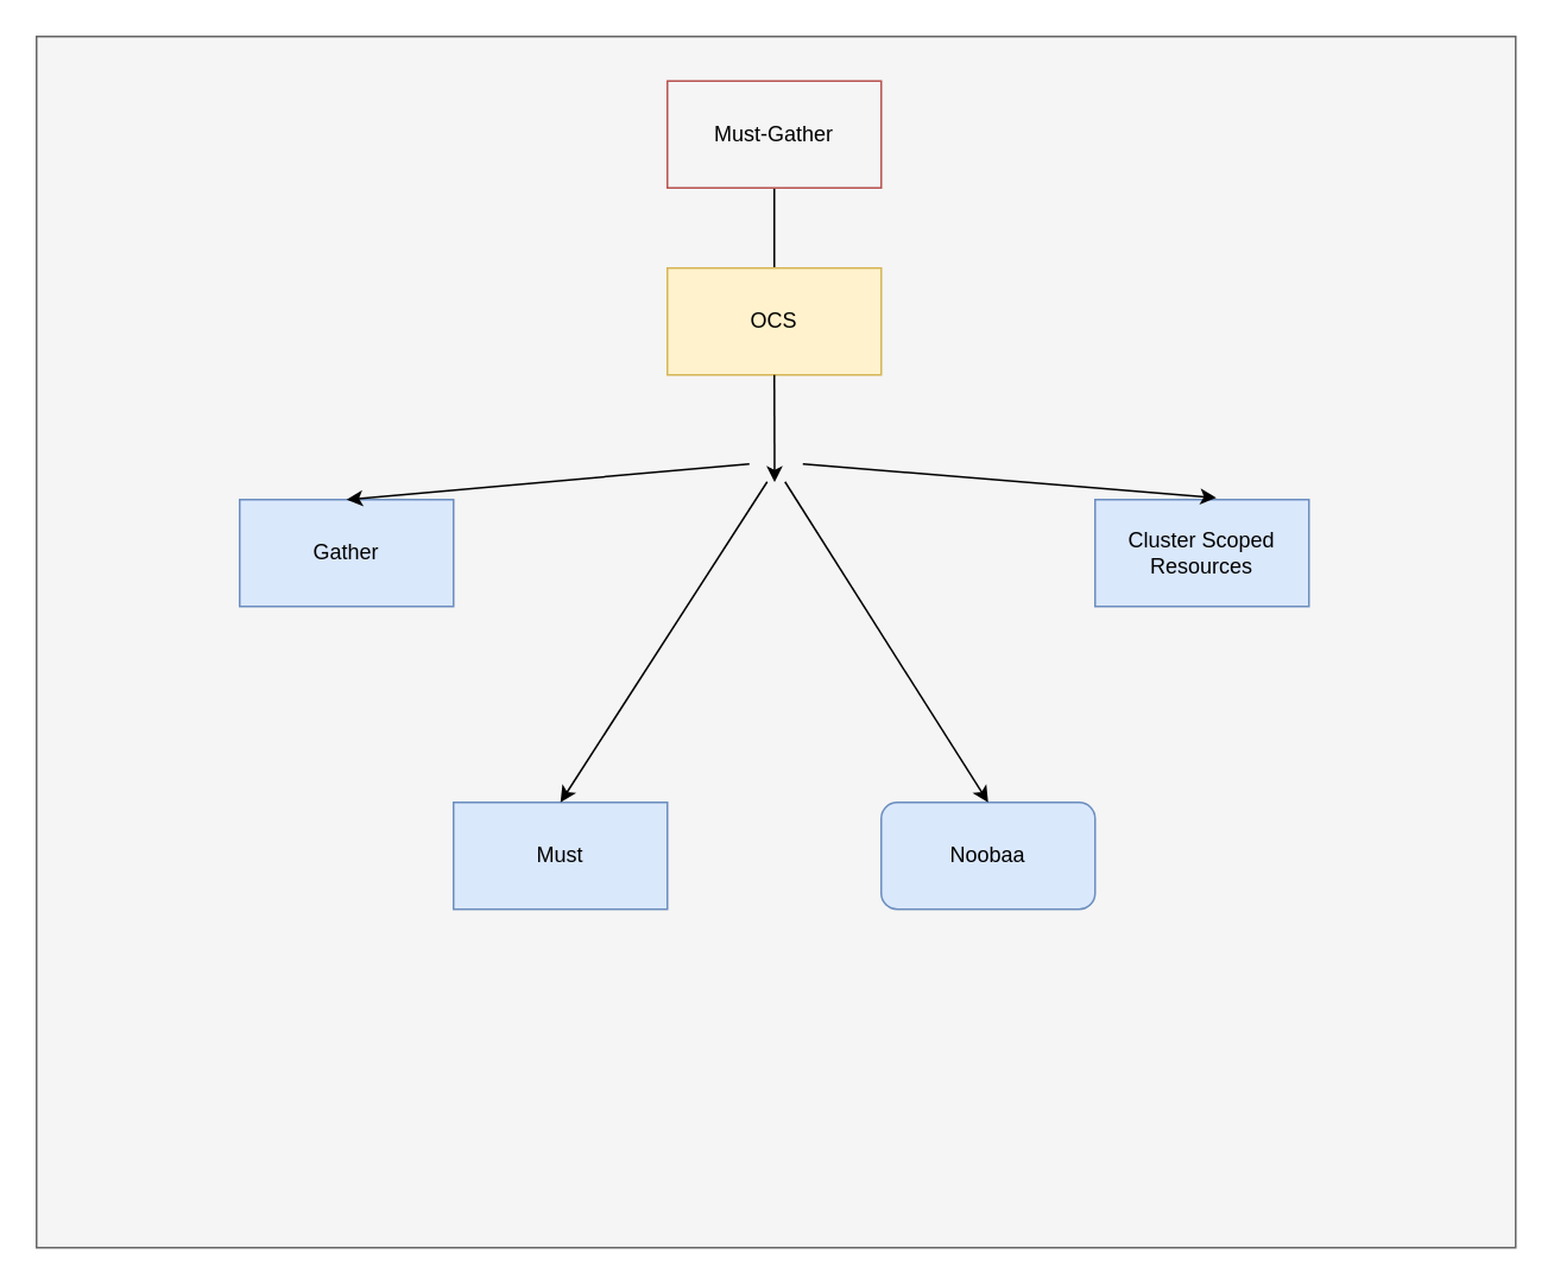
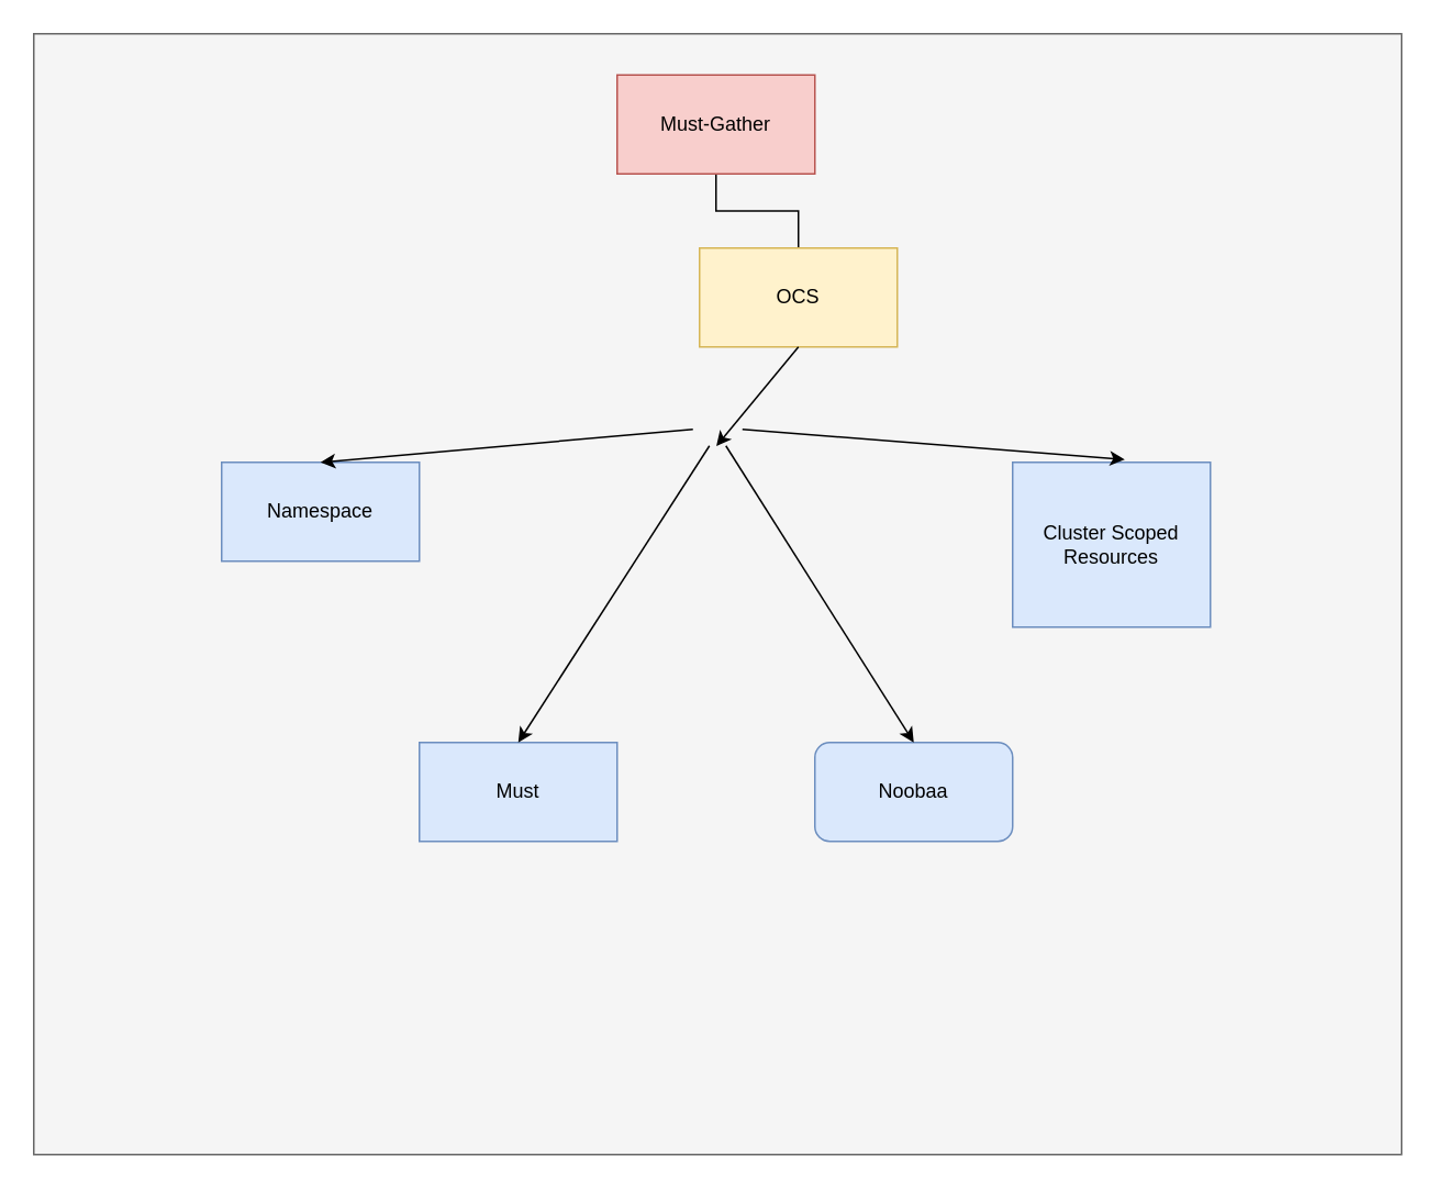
- <mxCell id="4" value="Must-Gather" style="rounded=0;whiteSpace=wrap;html=1;fillColor=#f5f5f5;strokeColor=#b85450;" vertex="1" parent="1"><mxGeometry x="374" y="45" width="120" height="60" as="geometry" /></mxCell>
+ <mxCell id="4" value="Must-Gather" style="rounded=0;whiteSpace=wrap;html=1;fillColor=#f8cecc;strokeColor=#b85450;" vertex="1" parent="1"><mxGeometry x="374" y="45" width="120" height="60" as="geometry" /></mxCell>
- <mxCell id="5" value="OCS" style="rounded=0;whiteSpace=wrap;html=1;fillColor=#fff2cc;strokeColor=#d6b656;" vertex="1" parent="1"><mxGeometry x="374" y="150" width="120" height="60" as="geometry" /></mxCell>
+ <mxCell id="5" value="OCS" style="rounded=0;whiteSpace=wrap;html=1;fillColor=#fff2cc;strokeColor=#d6b656;" vertex="1" parent="1"><mxGeometry x="424" y="150" width="120" height="60" as="geometry" /></mxCell>
- <mxCell id="6" value="Gather" style="rounded=0;whiteSpace=wrap;html=1;fillColor=#dae8fc;strokeColor=#6c8ebf;" vertex="1" parent="1"><mxGeometry x="134" y="280" width="120" height="60" as="geometry" /></mxCell>
+ <mxCell id="6" value="Namespace" style="rounded=0;whiteSpace=wrap;html=1;fillColor=#dae8fc;strokeColor=#6c8ebf;" vertex="1" parent="1"><mxGeometry x="134" y="280" width="120" height="60" as="geometry" /></mxCell>
- <mxCell id="7" value="Cluster Scoped&lt;br&gt;Resources" style="rounded=0;whiteSpace=wrap;html=1;fillColor=#dae8fc;strokeColor=#6c8ebf;" vertex="1" parent="1"><mxGeometry x="614" y="280" width="120" height="60" as="geometry" /></mxCell>
+ <mxCell id="7" value="Cluster Scoped&lt;br&gt;Resources" style="rounded=0;whiteSpace=wrap;html=1;fillColor=#dae8fc;strokeColor=#6c8ebf;" vertex="1" parent="1"><mxGeometry x="614" y="280" width="120" height="100" as="geometry" /></mxCell>
